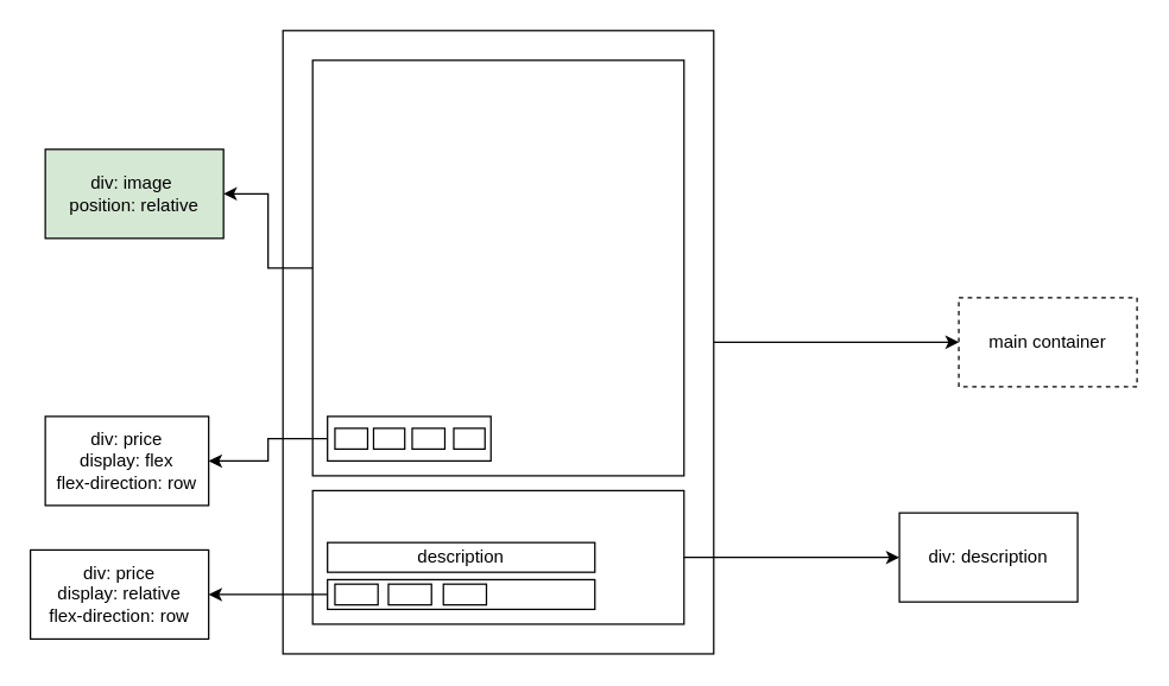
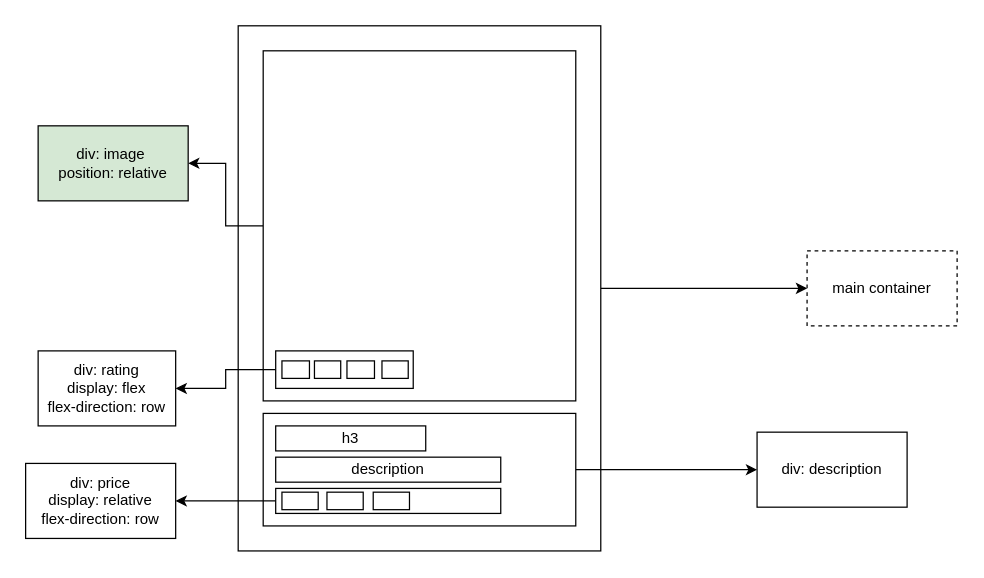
- <mxCell id="21" value="div: price&lt;br&gt;display: flex&lt;br&gt;flex-direction: row" style="rounded=0;whiteSpace=wrap;html=1;" vertex="1" parent="1"><mxGeometry x="30" y="280" width="110" height="60" as="geometry" /></mxCell>
+ <mxCell id="21" value="div: rating&lt;br&gt;display: flex&lt;br&gt;flex-direction: row" style="rounded=0;whiteSpace=wrap;html=1;" vertex="1" parent="1"><mxGeometry x="30" y="280" width="110" height="60" as="geometry" /></mxCell>
+ <mxCell id="16" value="h3" style="rounded=0;whiteSpace=wrap;html=1;" vertex="1" parent="1"><mxGeometry x="220" y="340" width="120" height="20" as="geometry" /></mxCell>
